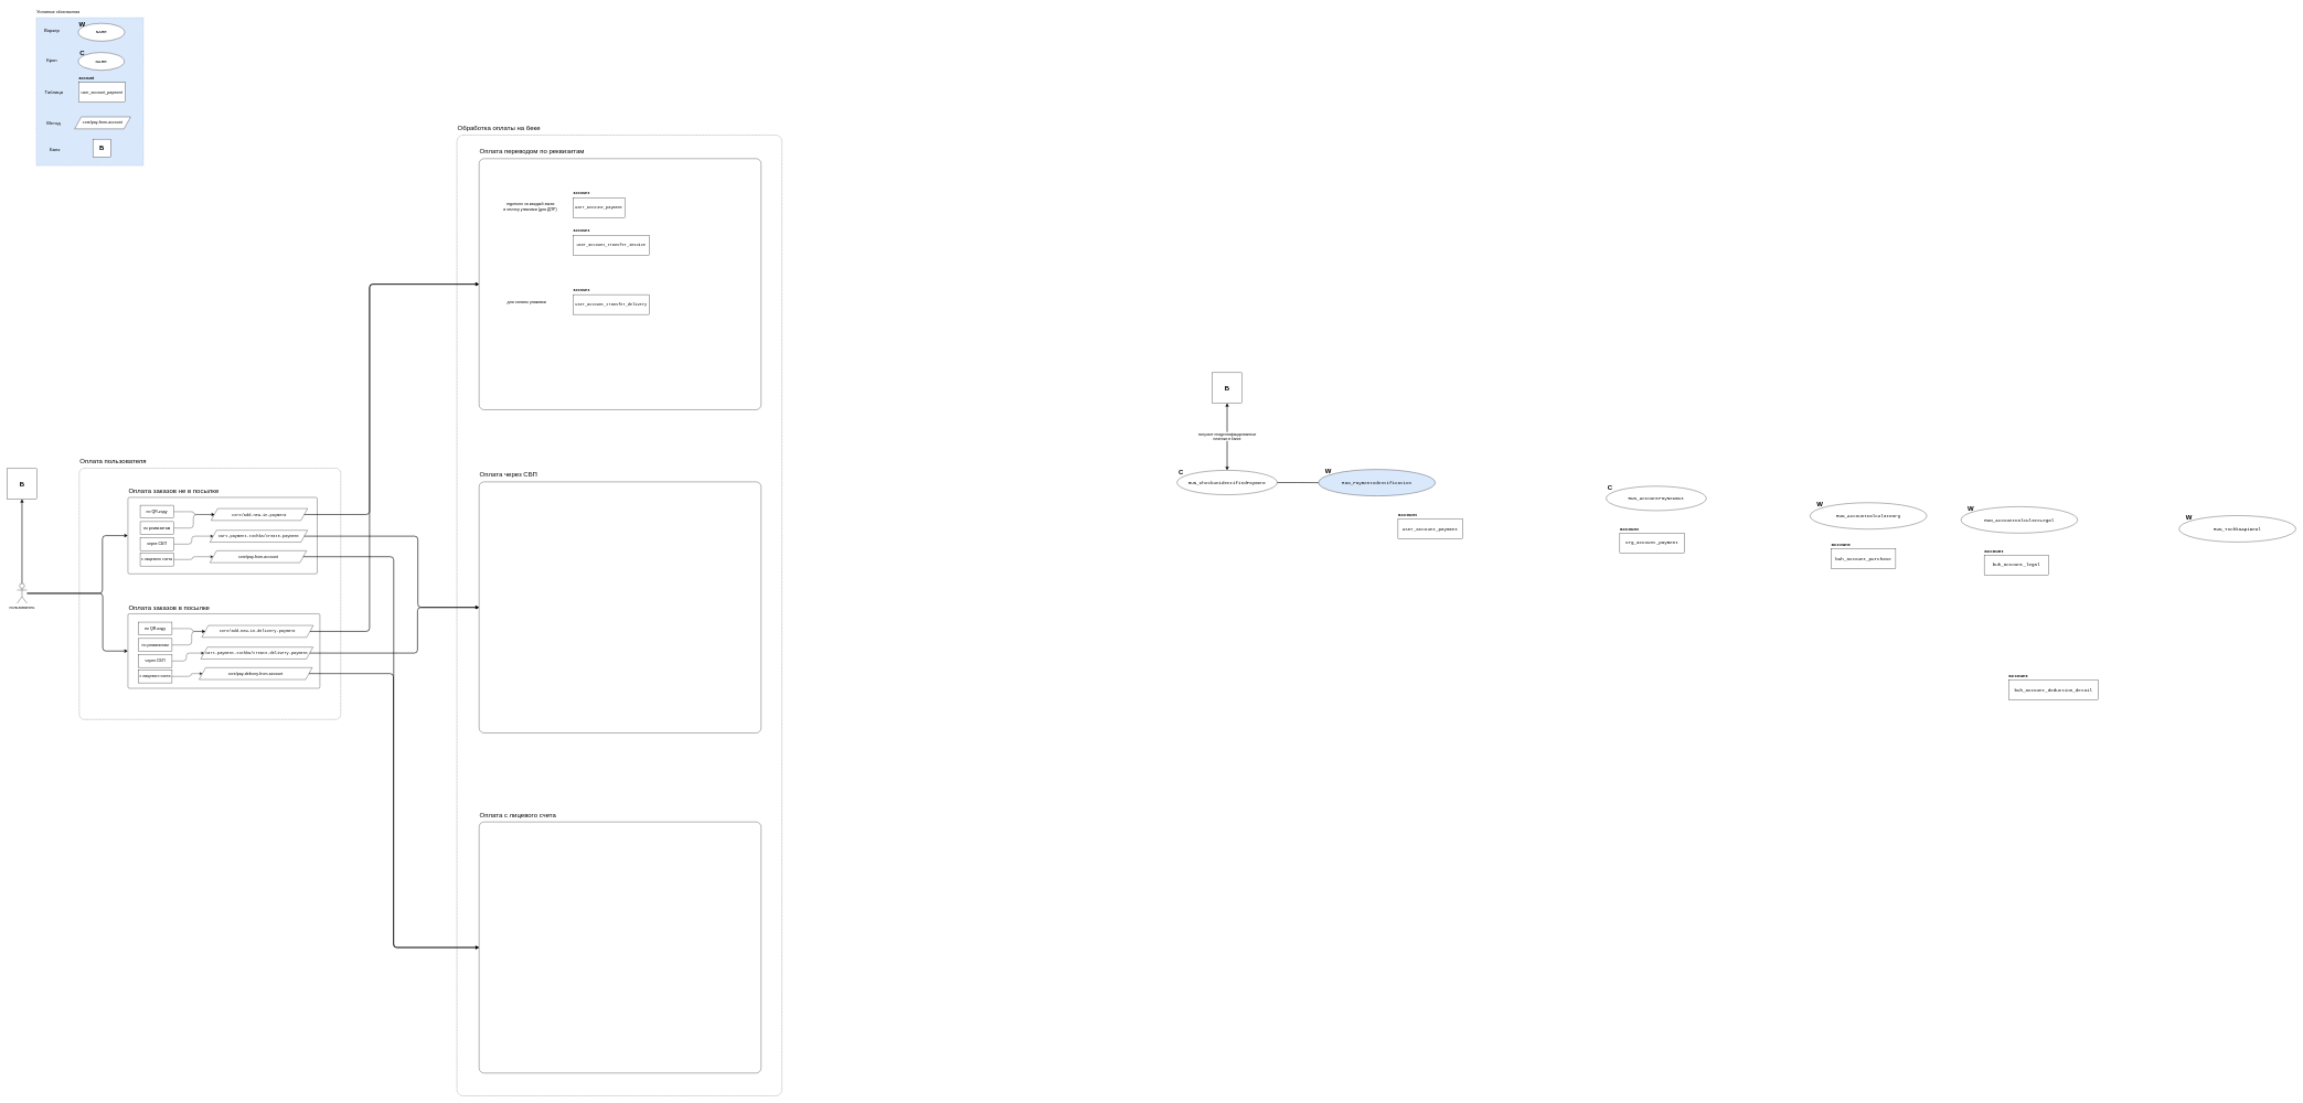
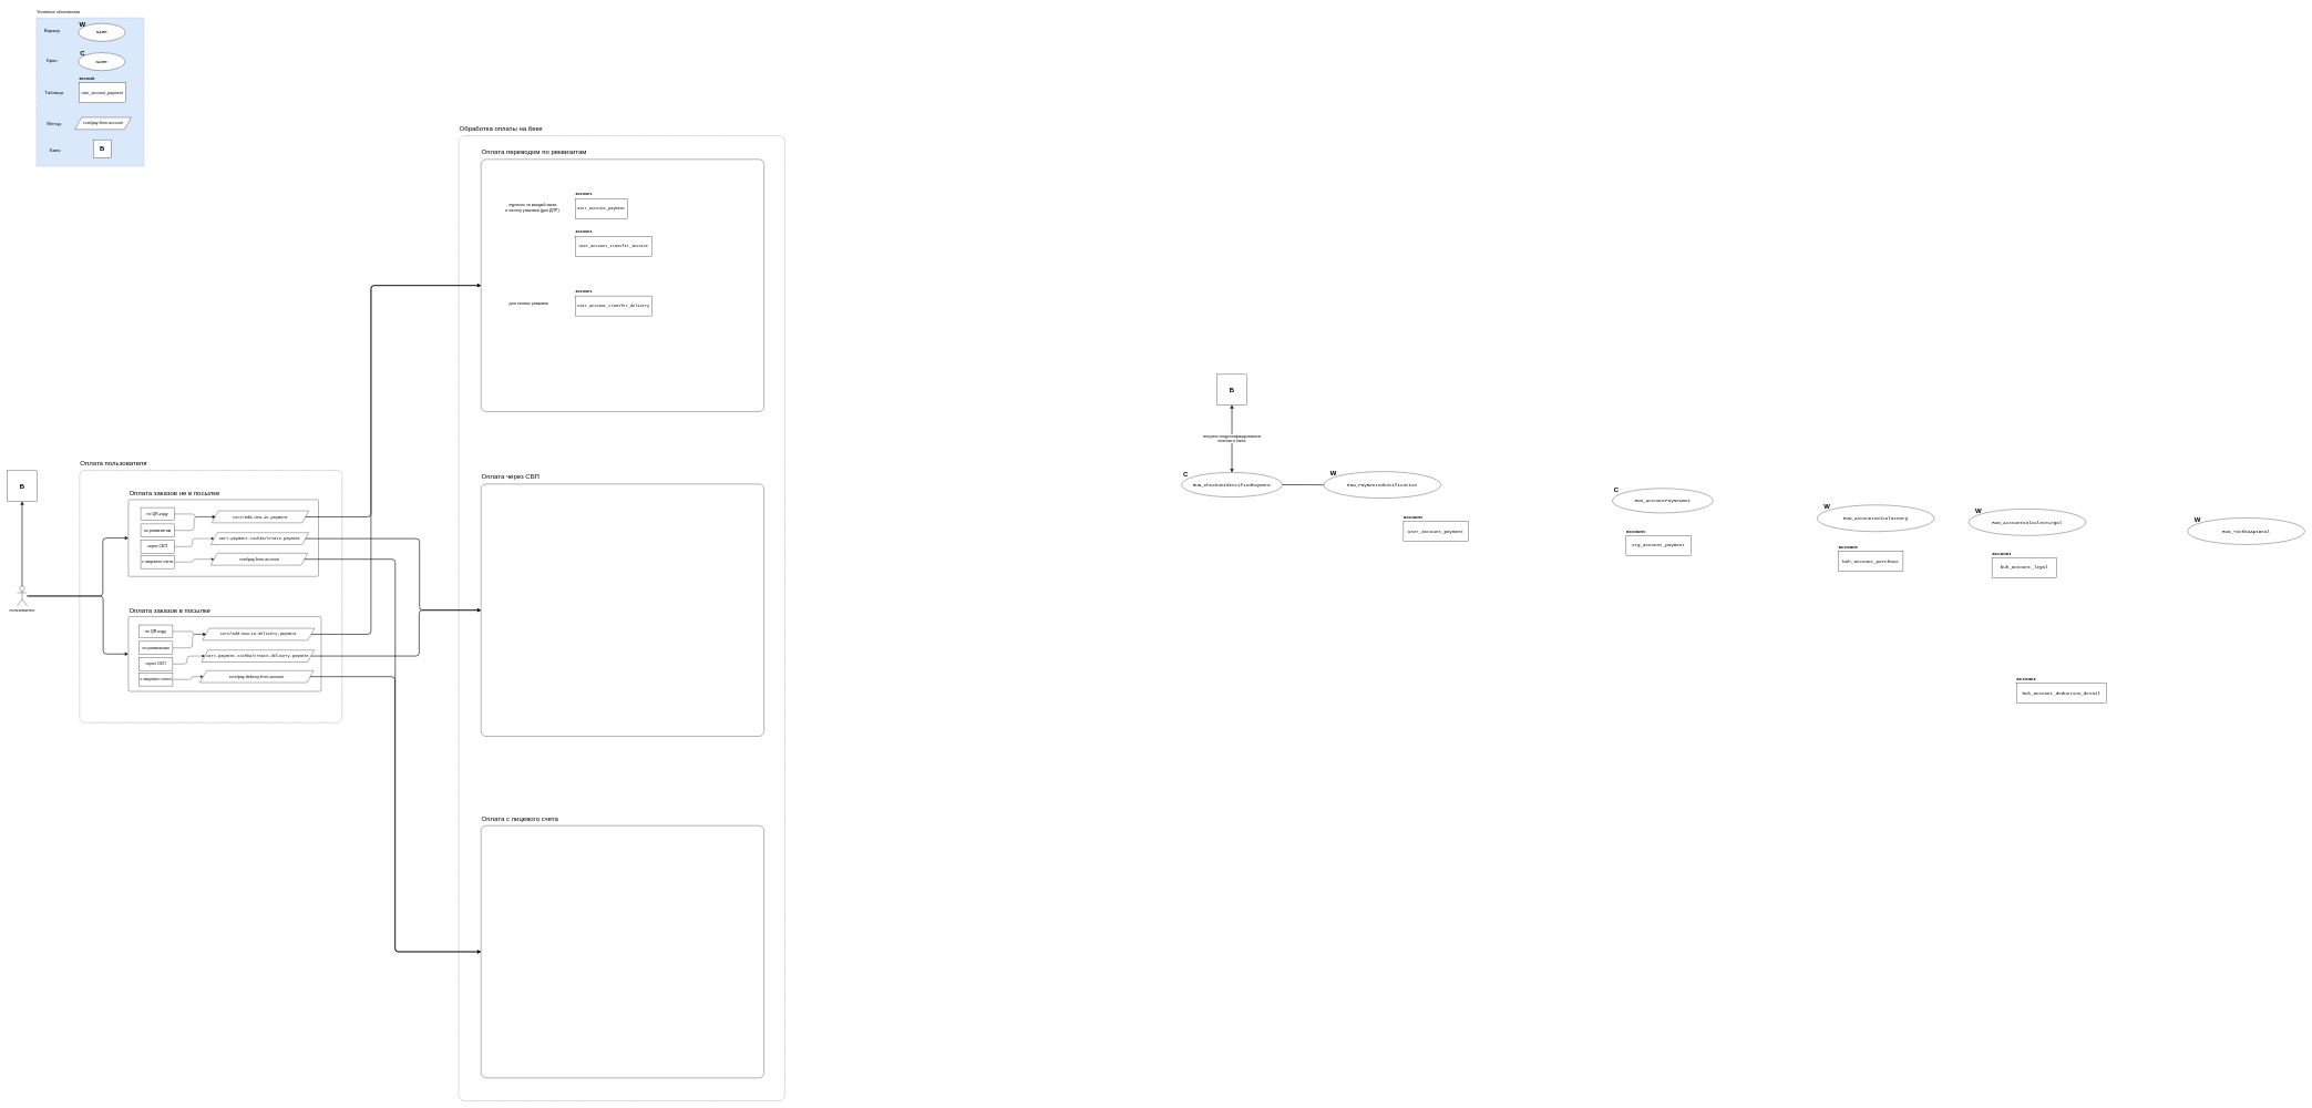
- <mxCell id="10" value="&lt;font face=&quot;Courier New&quot; style=&quot;font-size: 14px;&quot;&gt;RUN_PaymentIdentification&lt;/font&gt;" style="ellipse;whiteSpace=wrap;html=1;fontSize=14;fillColor=#dae8fc;" parent="9" vertex="1"><mxGeometry y="12" width="353" height="80" as="geometry" /></mxCell>
+ <mxCell id="10" value="&lt;font face=&quot;Courier New&quot; style=&quot;font-size: 14px;&quot;&gt;RUN_PaymentIdentification&lt;/font&gt;" style="ellipse;whiteSpace=wrap;html=1;fontSize=14;" parent="9" vertex="1"><mxGeometry y="12" width="353" height="80" as="geometry" /></mxCell>
